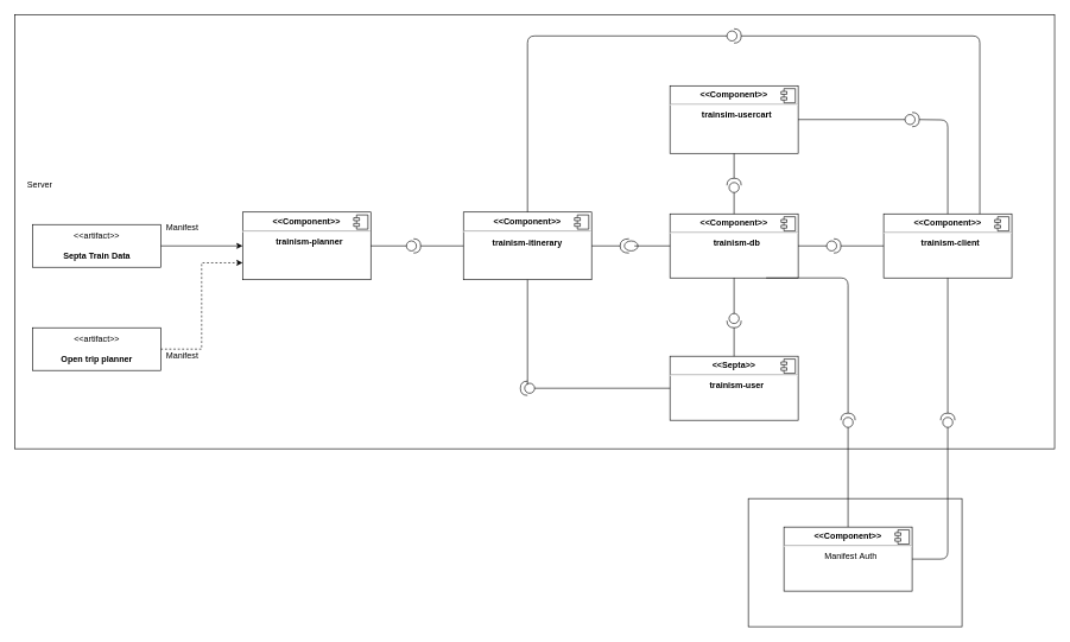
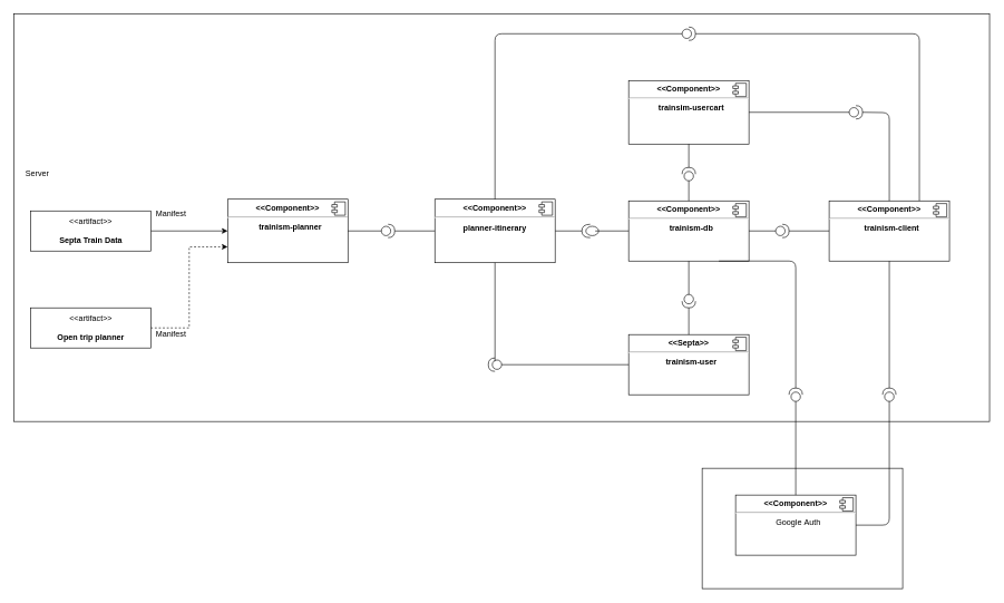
- <mxCell id="36" value="&lt;p style=&quot;margin: 0px ; margin-top: 6px ; text-align: center&quot;&gt;&lt;b&gt;&amp;lt;&amp;lt;Component&amp;gt;&amp;gt;&lt;/b&gt;&lt;/p&gt;&lt;hr&gt;&lt;div style=&quot;text-align: center ; box-sizing: border-box ; font-size: 14px&quot;&gt;&lt;b style=&quot;font-size: 12px&quot;&gt;trainism-itinerary&lt;/b&gt;&lt;br&gt;&lt;/div&gt;" style="align=left;overflow=fill;html=1;dropTarget=0;" parent="1" vertex="1"><mxGeometry x="650" y="297.5" width="180" height="95" as="geometry" /></mxCell>
+ <mxCell id="36" value="&lt;p style=&quot;margin: 0px ; margin-top: 6px ; text-align: center&quot;&gt;&lt;b&gt;&amp;lt;&amp;lt;Component&amp;gt;&amp;gt;&lt;/b&gt;&lt;/p&gt;&lt;hr&gt;&lt;div style=&quot;text-align: center ; box-sizing: border-box ; font-size: 14px&quot;&gt;&lt;b style=&quot;font-size: 12px&quot;&gt;planner-itinerary&lt;/b&gt;&lt;br&gt;&lt;/div&gt;" style="align=left;overflow=fill;html=1;dropTarget=0;" parent="1" vertex="1"><mxGeometry x="650" y="297.5" width="180" height="95" as="geometry" /></mxCell>
- <mxCell id="16" value="&lt;p style=&quot;margin: 0px ; margin-top: 6px ; text-align: center&quot;&gt;&lt;b&gt;&amp;lt;&amp;lt;Component&amp;gt;&amp;gt;&lt;/b&gt;&lt;/p&gt;&lt;hr&gt;&lt;p style=&quot;text-align: center ; margin: 0px 0px 0px 8px&quot;&gt;Manifest&amp;nbsp;&lt;span&gt;Auth&lt;/span&gt;&lt;/p&gt;&lt;p style=&quot;margin: 0px ; margin-left: 8px&quot;&gt;&lt;br&gt;&lt;/p&gt;" style="align=left;overflow=fill;html=1;dropTarget=0;" parent="1" vertex="1"><mxGeometry x="1100" y="740" width="180" height="90" as="geometry" /></mxCell>
+ <mxCell id="16" value="&lt;p style=&quot;margin: 0px ; margin-top: 6px ; text-align: center&quot;&gt;&lt;b&gt;&amp;lt;&amp;lt;Component&amp;gt;&amp;gt;&lt;/b&gt;&lt;/p&gt;&lt;hr&gt;&lt;p style=&quot;text-align: center ; margin: 0px 0px 0px 8px&quot;&gt;Google&amp;nbsp;&lt;span&gt;Auth&lt;/span&gt;&lt;/p&gt;&lt;p style=&quot;margin: 0px ; margin-left: 8px&quot;&gt;&lt;br&gt;&lt;/p&gt;" style="align=left;overflow=fill;html=1;dropTarget=0;" parent="1" vertex="1"><mxGeometry x="1100" y="740" width="180" height="90" as="geometry" /></mxCell>
